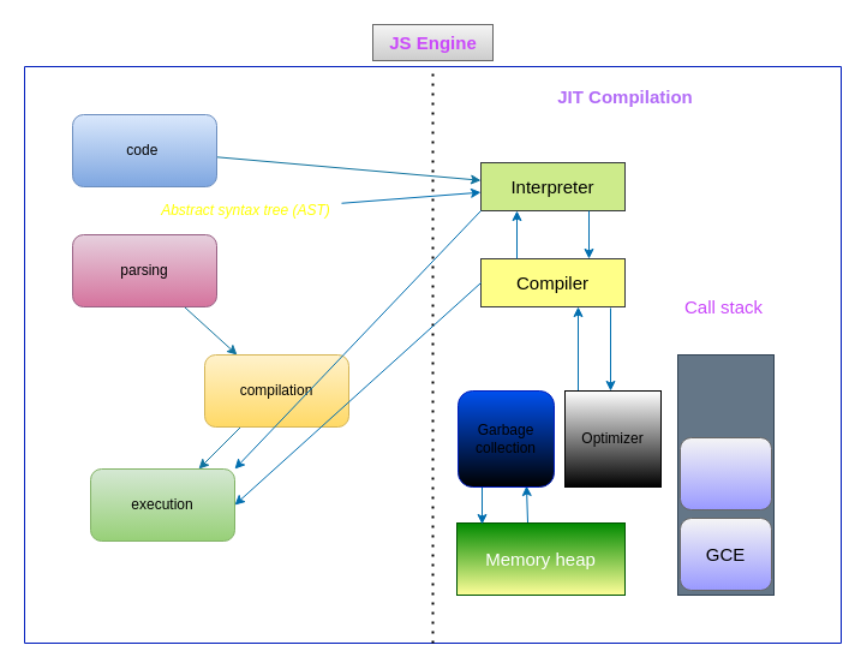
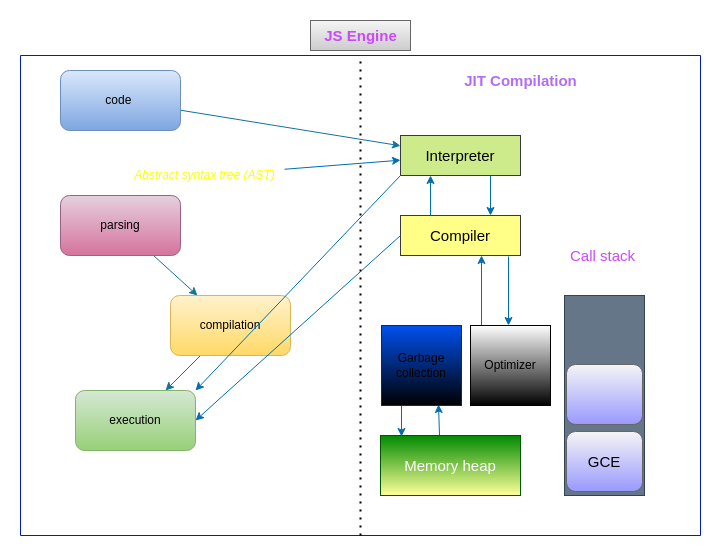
- <mxCell id="3" value="&lt;font color=&quot;#000000&quot;&gt;code&amp;nbsp;&lt;/font&gt;" style="rounded=1;whiteSpace=wrap;html=1;fillColor=#dae8fc;gradientColor=#7ea6e0;strokeColor=#6c8ebf;" parent="1" vertex="1"><mxGeometry x="60" y="95" width="120" height="60" as="geometry" /></mxCell>
+ <mxCell id="3" value="&lt;font color=&quot;#000000&quot;&gt;code&amp;nbsp;&lt;/font&gt;" style="rounded=1;whiteSpace=wrap;html=1;fillColor=#dae8fc;gradientColor=#7ea6e0;strokeColor=#6c8ebf;" parent="1" vertex="1"><mxGeometry x="60" y="70" width="120" height="60" as="geometry" /></mxCell>
- <mxCell id="22" value="&lt;font color=&quot;#000000&quot;&gt;Garbage collection&lt;/font&gt;" style="whiteSpace=wrap;html=1;aspect=fixed;fillColor=#0050ef;fontColor=#ffffff;strokeColor=#001DBC;gradientColor=default;rounded=1;" parent="9" vertex="1"><mxGeometry x="361" y="270" width="80" height="80" as="geometry" /></mxCell>
+ <mxCell id="22" value="&lt;font color=&quot;#000000&quot;&gt;Garbage collection&lt;/font&gt;" style="whiteSpace=wrap;html=1;aspect=fixed;fillColor=#0050ef;fontColor=#ffffff;strokeColor=#001DBC;gradientColor=default;" parent="9" vertex="1"><mxGeometry x="361" y="270" width="80" height="80" as="geometry" /></mxCell>
